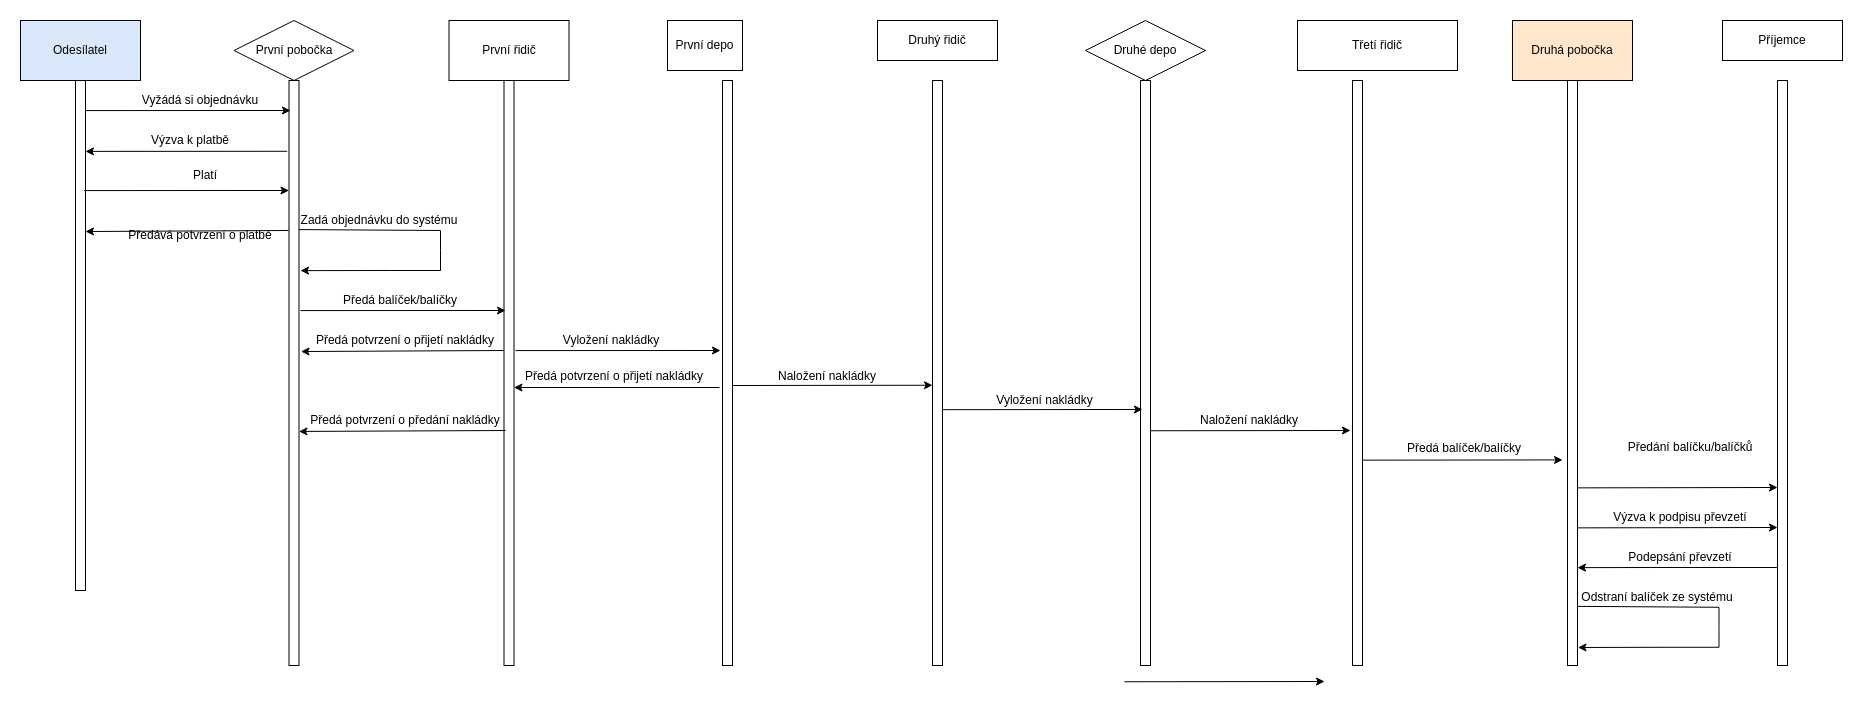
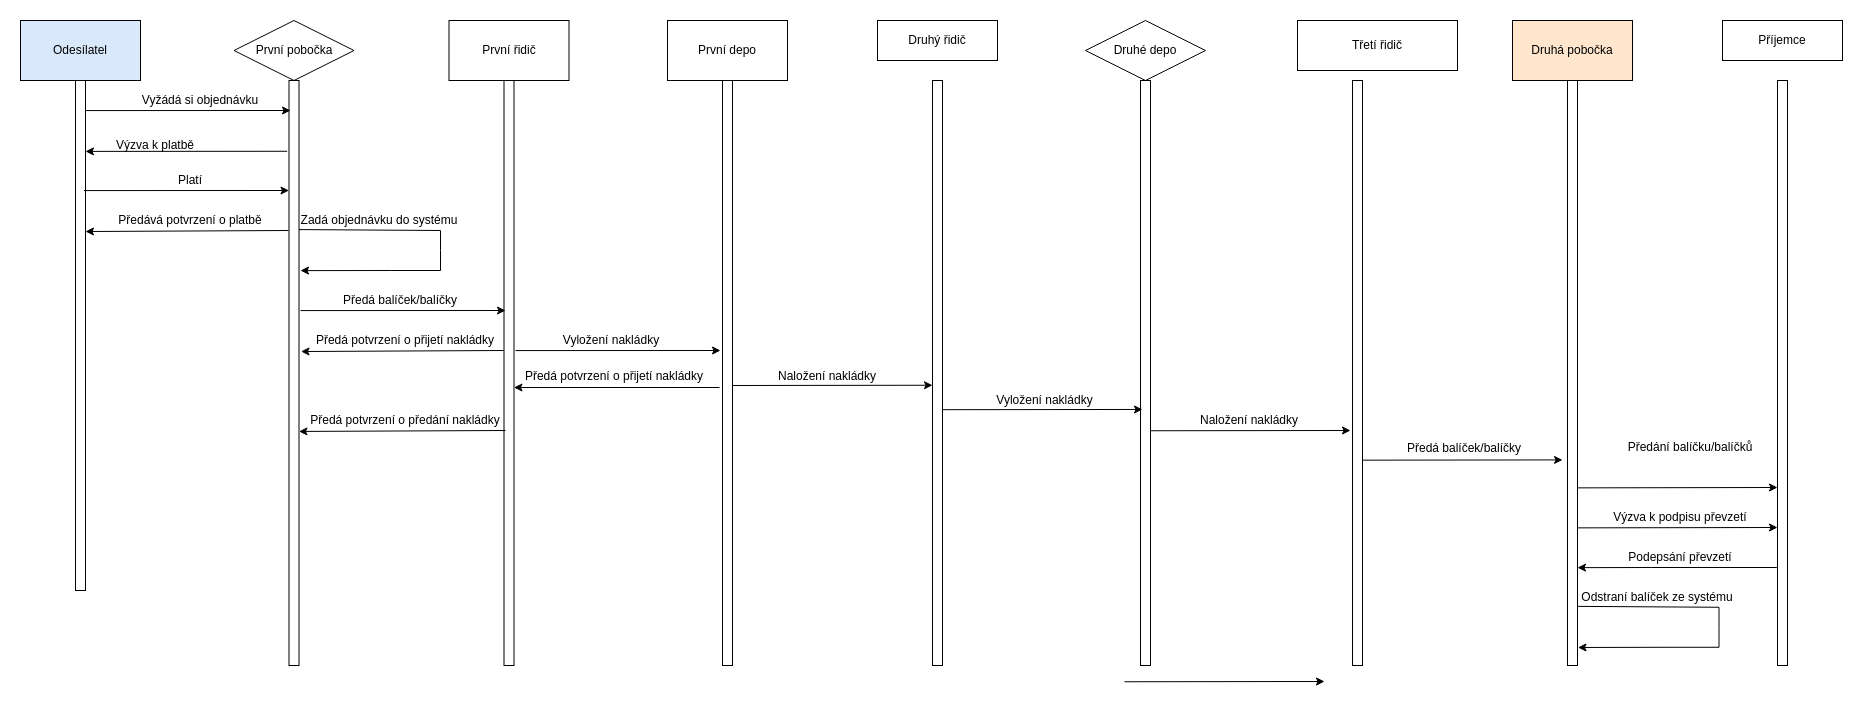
- <mxCell id="40" value="První depo" style="rounded=0;whiteSpace=wrap;html=1;" vertex="1" parent="1"><mxGeometry x="667" y="20" width="75" height="50" as="geometry" /></mxCell>
+ <mxCell id="40" value="První depo" style="rounded=0;whiteSpace=wrap;html=1;" vertex="1" parent="1"><mxGeometry x="667" y="20" width="120" height="60" as="geometry" /></mxCell>
- <mxCell id="15" value="Výzva k platbě" style="text;html=1;strokeColor=none;fillColor=none;align=center;verticalAlign=middle;whiteSpace=wrap;rounded=0;" parent="1" vertex="1"><mxGeometry x="140" y="130" width="100" height="20" as="geometry" /></mxCell>
+ <mxCell id="15" value="Výzva k platbě" style="text;html=1;strokeColor=none;fillColor=none;align=center;verticalAlign=middle;whiteSpace=wrap;rounded=0;" parent="1" vertex="1"><mxGeometry x="105" y="135" width="100" height="20" as="geometry" /></mxCell>
- <mxCell id="16" value="Platí" style="text;html=1;strokeColor=none;fillColor=none;align=center;verticalAlign=middle;whiteSpace=wrap;rounded=0;" parent="1" vertex="1"><mxGeometry x="155" y="165" width="100" height="20" as="geometry" /></mxCell>
+ <mxCell id="16" value="Platí" style="text;html=1;strokeColor=none;fillColor=none;align=center;verticalAlign=middle;whiteSpace=wrap;rounded=0;" parent="1" vertex="1"><mxGeometry x="140" y="170" width="100" height="20" as="geometry" /></mxCell>
- <mxCell id="18" value="Předává potvrzení o platbě" style="text;html=1;strokeColor=none;fillColor=none;align=center;verticalAlign=middle;whiteSpace=wrap;rounded=0;" parent="1" vertex="1"><mxGeometry x="120" y="225" width="160" height="20" as="geometry" /></mxCell>
+ <mxCell id="18" value="Předává potvrzení o platbě" style="text;html=1;strokeColor=none;fillColor=none;align=center;verticalAlign=middle;whiteSpace=wrap;rounded=0;" parent="1" vertex="1"><mxGeometry x="110" y="210" width="160" height="20" as="geometry" /></mxCell>
